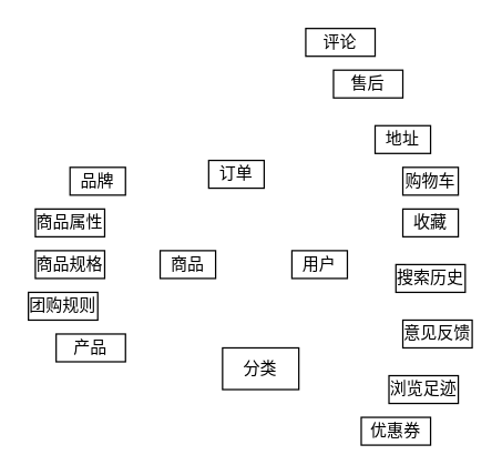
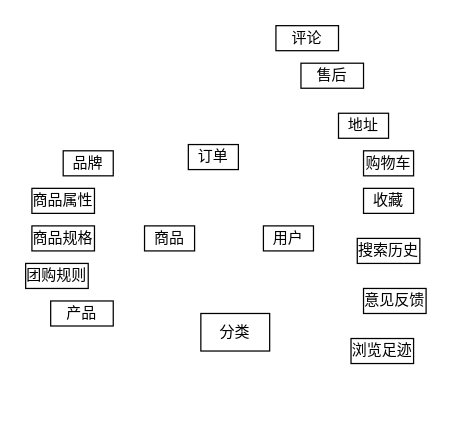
- <mxCell id="12" value="优惠券" style="rounded=0;whiteSpace=wrap;html=1;" vertex="1" parent="1"><mxGeometry x="260" y="300" width="50" height="20" as="geometry" /></mxCell>
